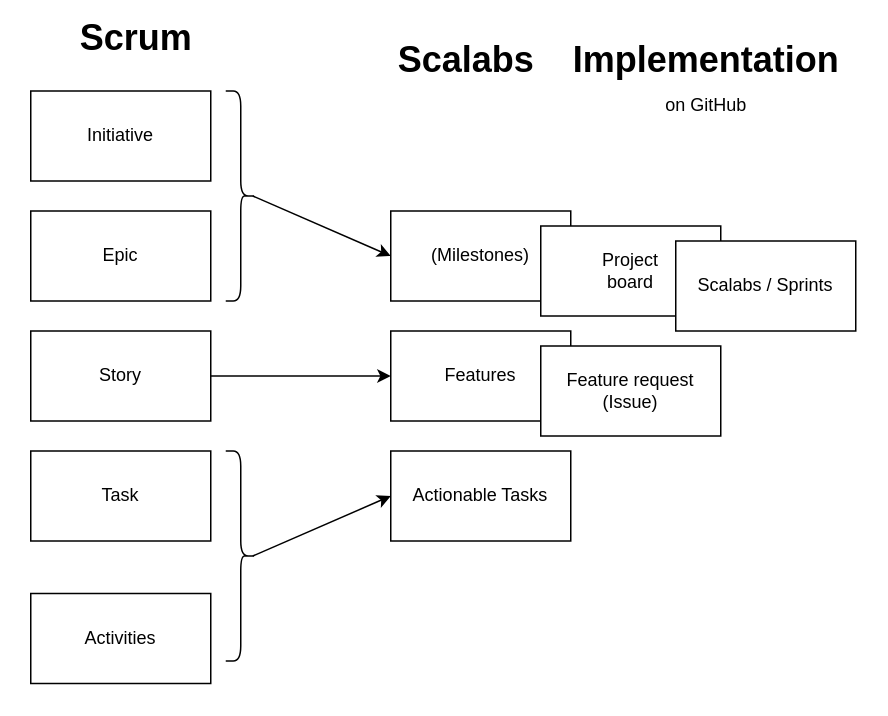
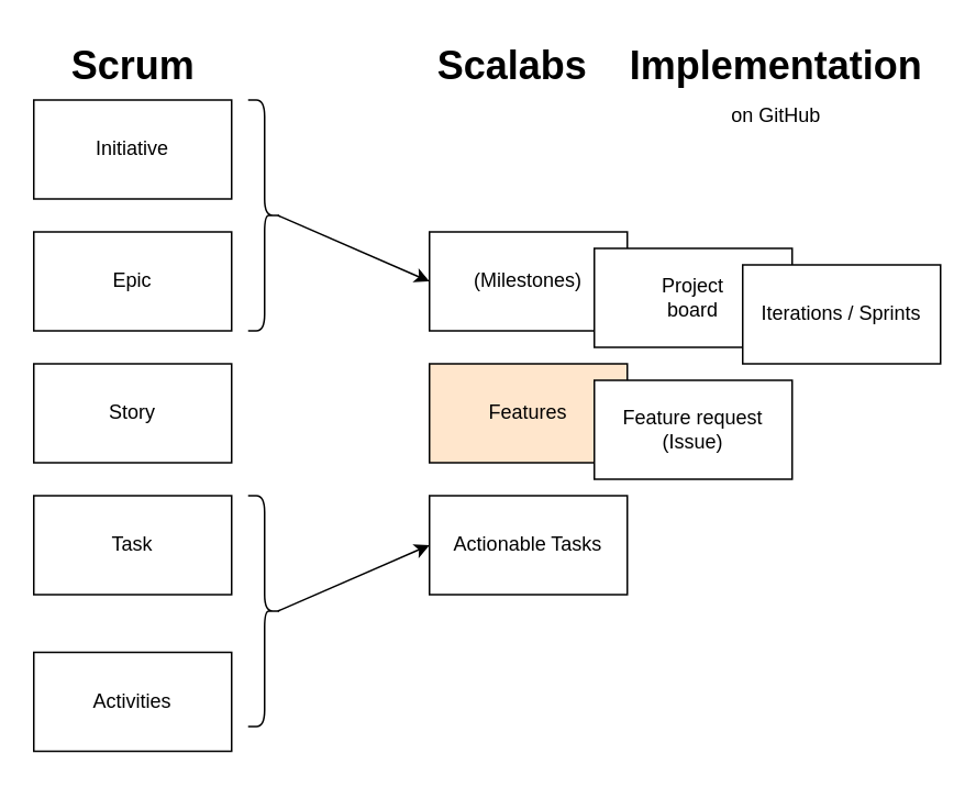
- <mxCell id="18" value="Scrum" style="text;strokeColor=none;fillColor=none;html=1;fontSize=24;fontStyle=1;verticalAlign=middle;align=center;" vertex="1" parent="1"><mxGeometry x="40" y="5" width="100" height="40" as="geometry" /></mxCell>
+ <mxCell id="18" value="Scrum" style="text;strokeColor=none;fillColor=none;html=1;fontSize=24;fontStyle=1;verticalAlign=middle;align=center;" vertex="1" parent="1"><mxGeometry x="30" width="100" height="40" as="geometry" y="20" /></mxCell>
- <mxCell id="12" value="Scalabs / Sprints" style="rounded=0;whiteSpace=wrap;html=1;" vertex="1" parent="1"><mxGeometry x="450" y="160" width="120" height="60" as="geometry" /></mxCell>
+ <mxCell id="12" value="Iterations / Sprints" style="rounded=0;whiteSpace=wrap;html=1;" vertex="1" parent="1"><mxGeometry x="450" y="160" width="120" height="60" as="geometry" /></mxCell>
- <mxCell id="4" style="edgeStyle=orthogonalEdgeStyle;rounded=0;orthogonalLoop=1;jettySize=auto;html=1;entryX=0;entryY=0.5;entryDx=0;entryDy=0;" edge="1" parent="1" source="5" target="8"><mxGeometry relative="1" as="geometry" /></mxCell>
- <mxCell id="8" value="Features" style="rounded=0;whiteSpace=wrap;html=1;" vertex="1" parent="1"><mxGeometry x="260" y="220" width="120" height="60" as="geometry" /></mxCell>
+ <mxCell id="8" value="Features" style="rounded=0;whiteSpace=wrap;html=1;fillColor=#ffe6cc;" vertex="1" parent="1"><mxGeometry x="260" y="220" width="120" height="60" as="geometry" /></mxCell>
